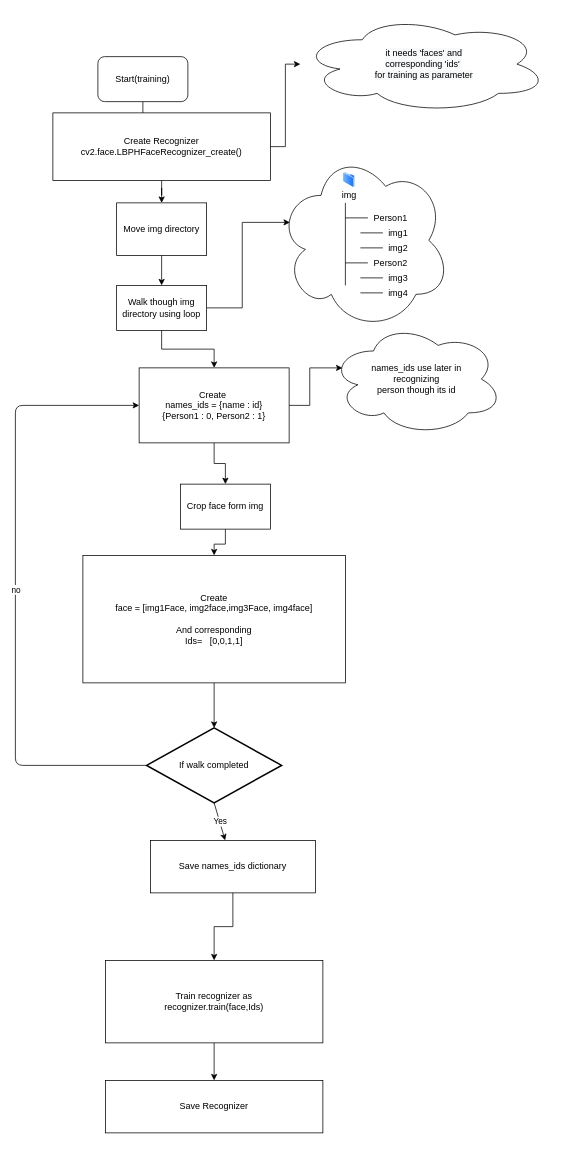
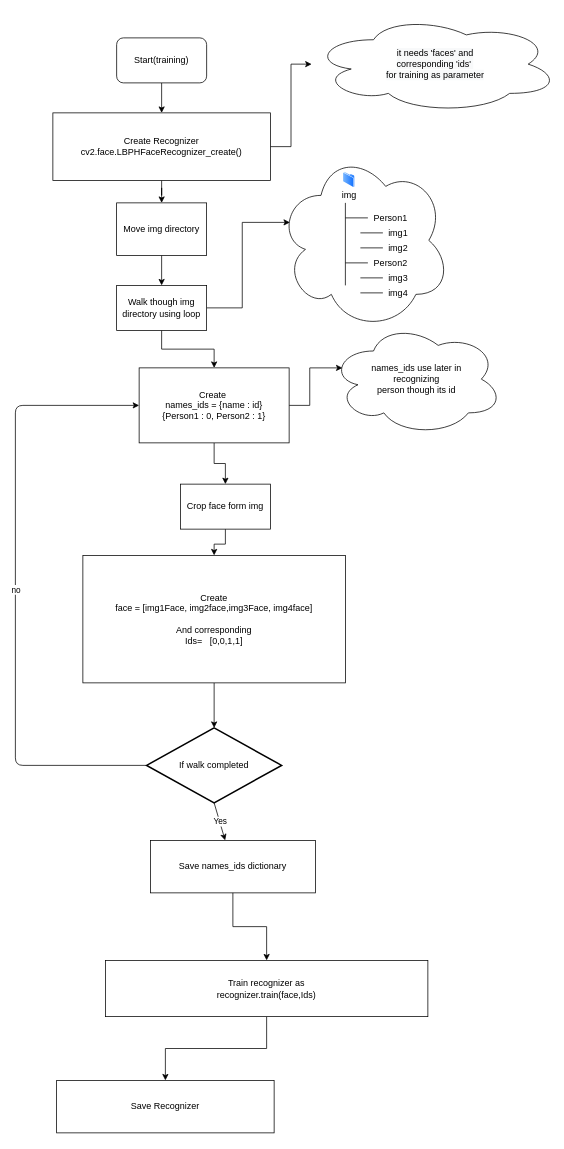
- <mxCell id="45" value="&lt;span style=&quot;color: rgb(0 , 0 , 0) ; font-family: &amp;#34;helvetica&amp;#34; ; font-size: 12px ; font-style: normal ; font-weight: 400 ; letter-spacing: normal ; text-align: center ; text-indent: 0px ; text-transform: none ; word-spacing: 0px ; background-color: rgb(248 , 249 , 250) ; display: inline ; float: none&quot;&gt;it needs 'faces' and &lt;br&gt;corresponding 'ids'&amp;nbsp;&lt;br&gt;for training as parameter&lt;/span&gt;" style="ellipse;shape=cloud;whiteSpace=wrap;html=1;" parent="1" vertex="1"><mxGeometry x="400" y="20" width="330" height="130" as="geometry" /></mxCell>
+ <mxCell id="45" value="&lt;span style=&quot;color: rgb(0 , 0 , 0) ; font-family: &amp;#34;helvetica&amp;#34; ; font-size: 12px ; font-style: normal ; font-weight: 400 ; letter-spacing: normal ; text-align: center ; text-indent: 0px ; text-transform: none ; word-spacing: 0px ; background-color: rgb(248 , 249 , 250) ; display: inline ; float: none&quot;&gt;it needs 'faces' and &lt;br&gt;corresponding 'ids'&amp;nbsp;&lt;br&gt;for training as parameter&lt;/span&gt;" style="ellipse;shape=cloud;whiteSpace=wrap;html=1;" parent="1" vertex="1"><mxGeometry x="415" y="20" width="330" height="130" as="geometry" /></mxCell>
- <mxCell id="3" value="Start(training)" style="rounded=1;whiteSpace=wrap;html=1;" parent="1" vertex="1"><mxGeometry x="130" y="75" width="120" height="60" as="geometry" /></mxCell>
+ <mxCell id="3" value="Start(training)" style="rounded=1;whiteSpace=wrap;html=1;" parent="1" vertex="1"><mxGeometry x="155" y="50" width="120" height="60" as="geometry" /></mxCell>
- <mxCell id="34" value="Train recognizer as&lt;br&gt;recognizer.train(face,Ids)" style="rounded=0;whiteSpace=wrap;html=1;" parent="1" vertex="1"><mxGeometry x="140" y="1280" width="290" height="110" as="geometry" /></mxCell>
+ <mxCell id="34" value="Train recognizer as&lt;br&gt;recognizer.train(face,Ids)" style="rounded=0;whiteSpace=wrap;html=1;" parent="1" vertex="1"><mxGeometry x="140" y="1280" width="430" height="75" as="geometry" /></mxCell>
- <mxCell id="46" value="Save Recognizer" style="rounded=0;whiteSpace=wrap;html=1;" parent="1" vertex="1"><mxGeometry x="140" y="1440" width="290" height="70" as="geometry" /></mxCell>
+ <mxCell id="46" value="Save Recognizer" style="rounded=0;whiteSpace=wrap;html=1;" parent="1" vertex="1"><mxGeometry x="75" y="1440" width="290" height="70" as="geometry" /></mxCell>
